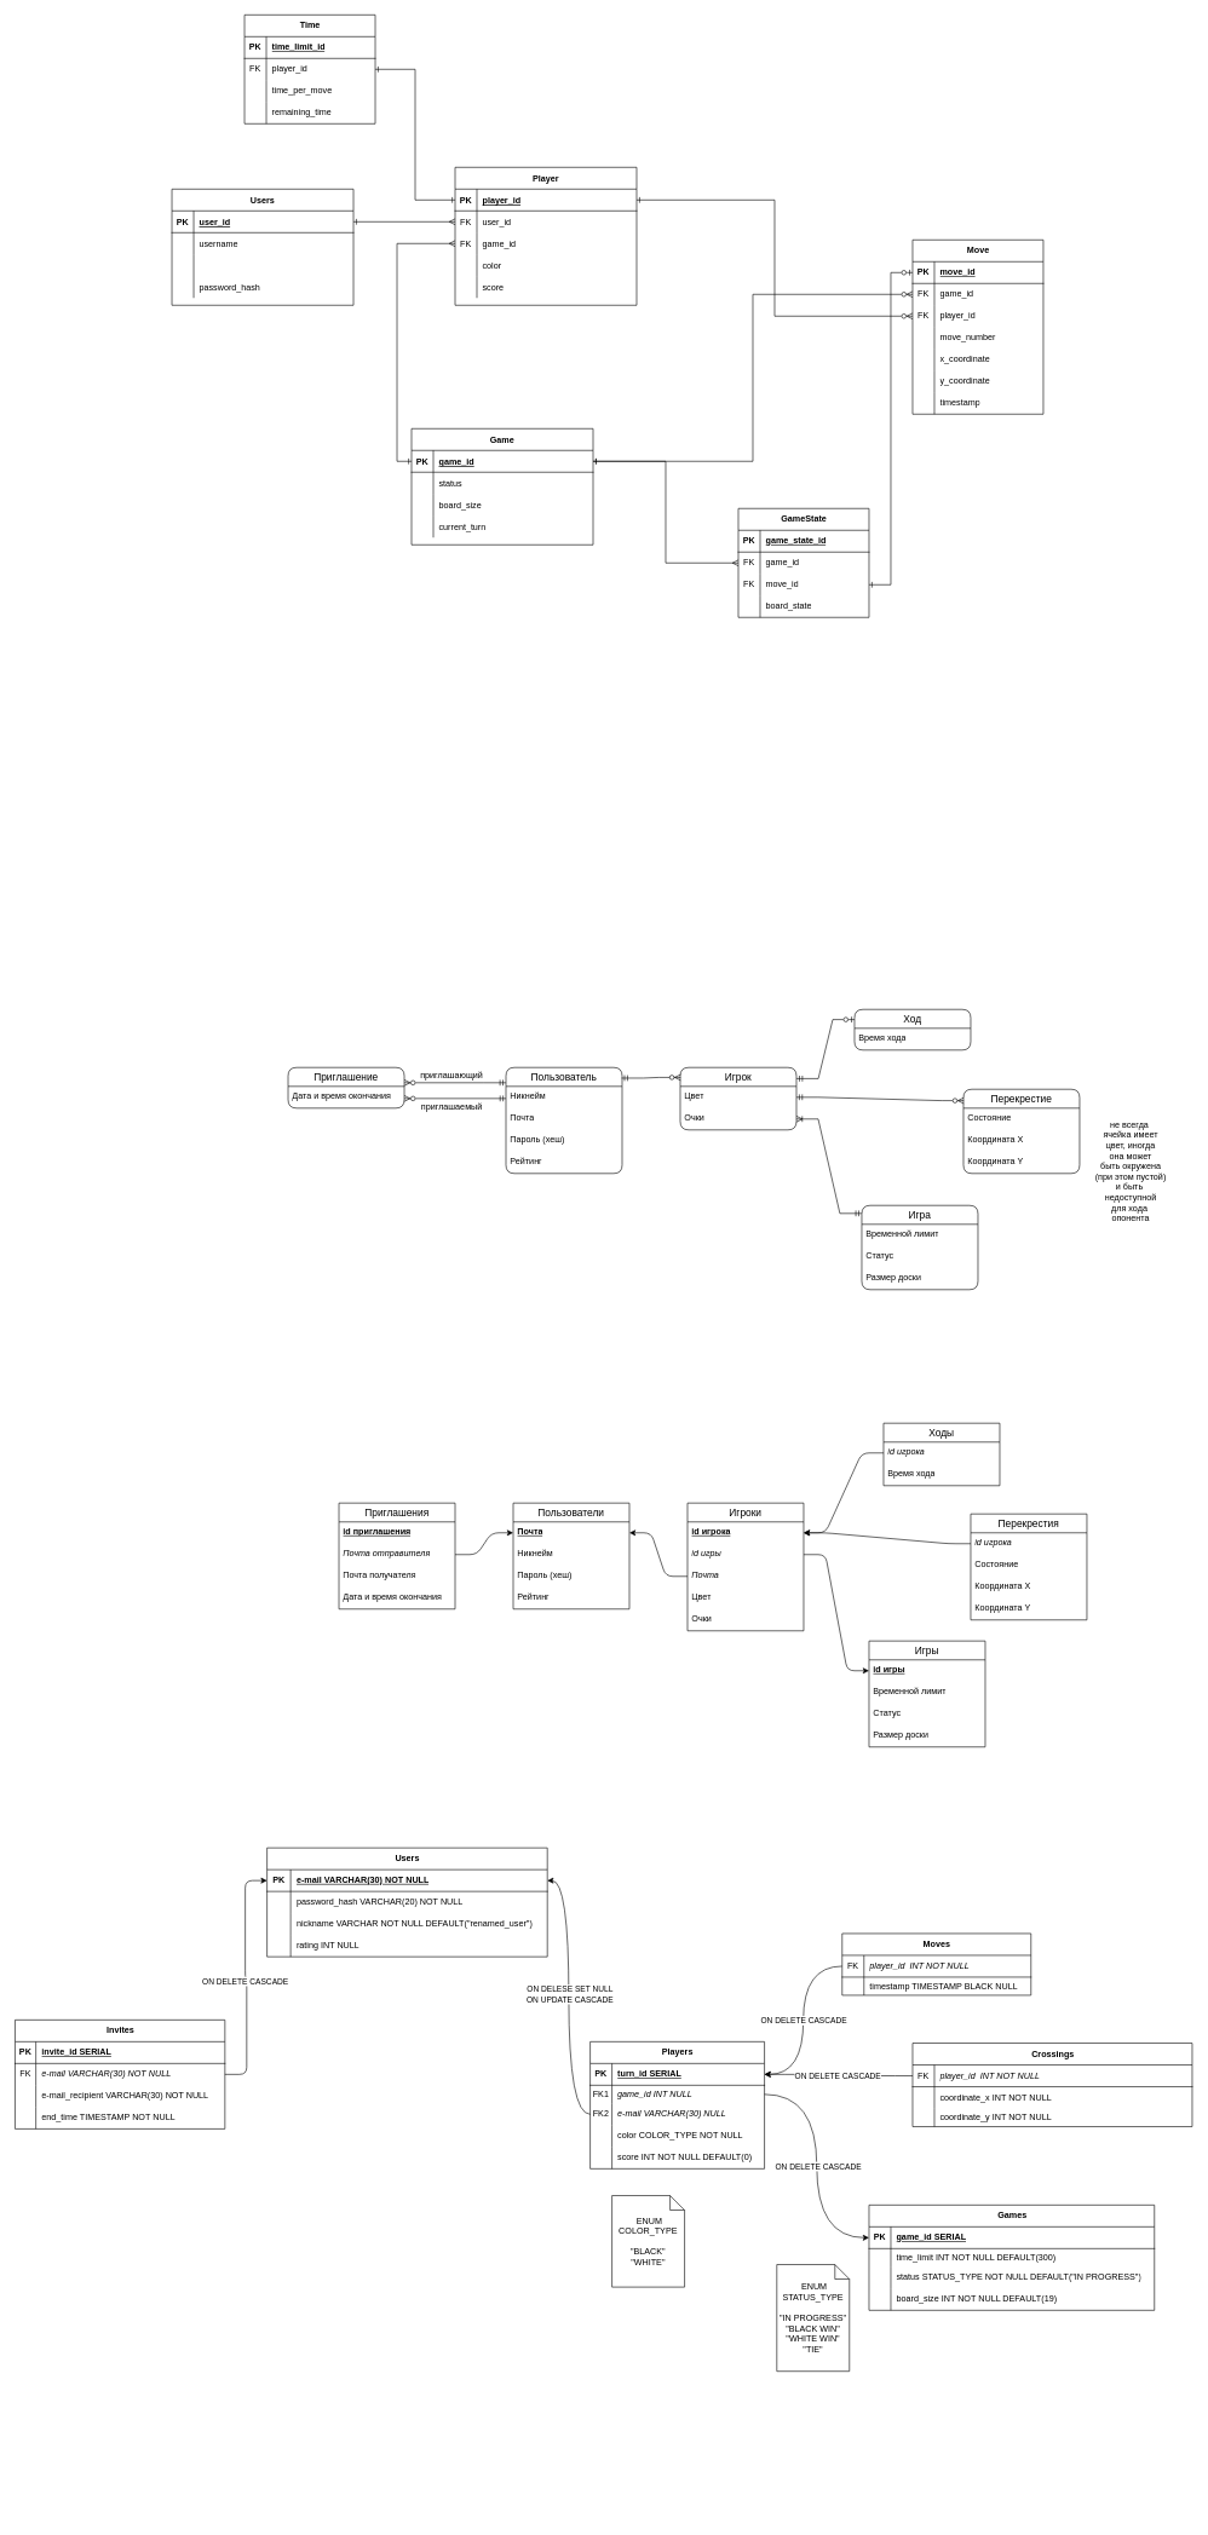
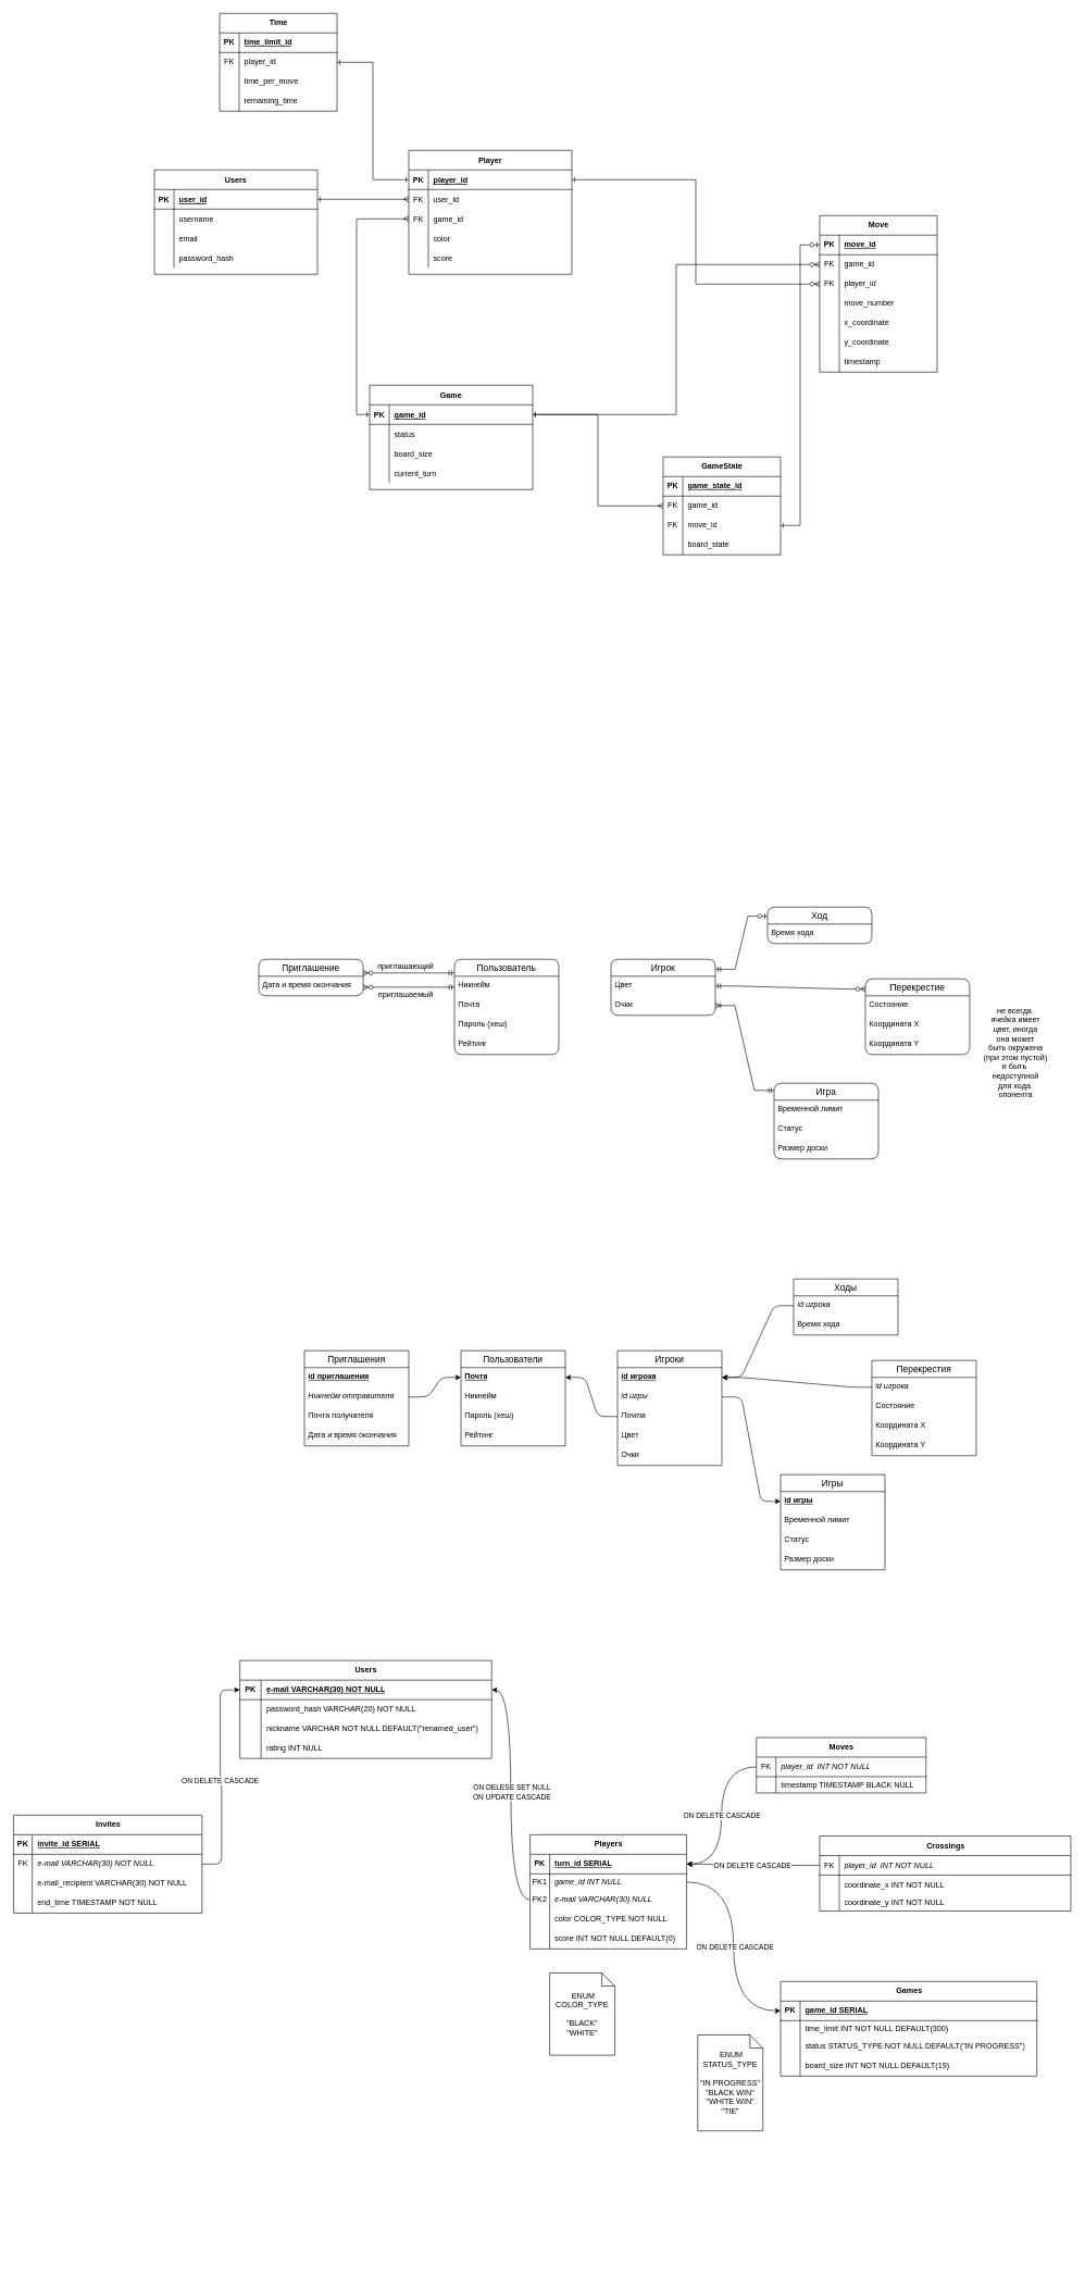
+ <mxCell id="40" value="email" style="shape=partialRectangle;overflow=hidden;connectable=0;fillColor=none;top=0;left=0;bottom=0;right=0;align=left;spacingLeft=6;" parent="38" vertex="1"><mxGeometry x="30" width="220" height="30" as="geometry"><mxRectangle width="220" height="30" as="alternateBounds" /></mxGeometry></mxCell>
- <mxCell id="117" value="" style="edgeStyle=entityRelationEdgeStyle;fontSize=12;html=1;endArrow=ERzeroToMany;endFill=1;startArrow=ERmandOne;rounded=0;startFill=0;exitX=0.996;exitY=0.1;exitDx=0;exitDy=0;exitPerimeter=0;entryX=0.003;entryY=0.159;entryDx=0;entryDy=0;entryPerimeter=0;" edge="1" parent="1" source="102" target="99"><mxGeometry width="100" height="100" relative="1" as="geometry"><mxPoint x="855.52" y="1480.002" as="sourcePoint" /><mxPoint x="976" y="1497.3" as="targetPoint" /></mxGeometry></mxCell>
- <mxCell id="155" value="Почта отправителя" style="text;strokeColor=none;fillColor=none;spacingLeft=4;spacingRight=4;overflow=hidden;rotatable=0;points=[[0,0.5],[1,0.5]];portConstraint=eastwest;fontSize=12;whiteSpace=wrap;html=1;fontStyle=2" vertex="1" parent="153"><mxGeometry y="56" width="160" height="30" as="geometry" /></mxCell>
+ <mxCell id="155" value="Никнейм отправителя" style="text;strokeColor=none;fillColor=none;spacingLeft=4;spacingRight=4;overflow=hidden;rotatable=0;points=[[0,0.5],[1,0.5]];portConstraint=eastwest;fontSize=12;whiteSpace=wrap;html=1;fontStyle=2" vertex="1" parent="153"><mxGeometry y="56" width="160" height="30" as="geometry" /></mxCell>
